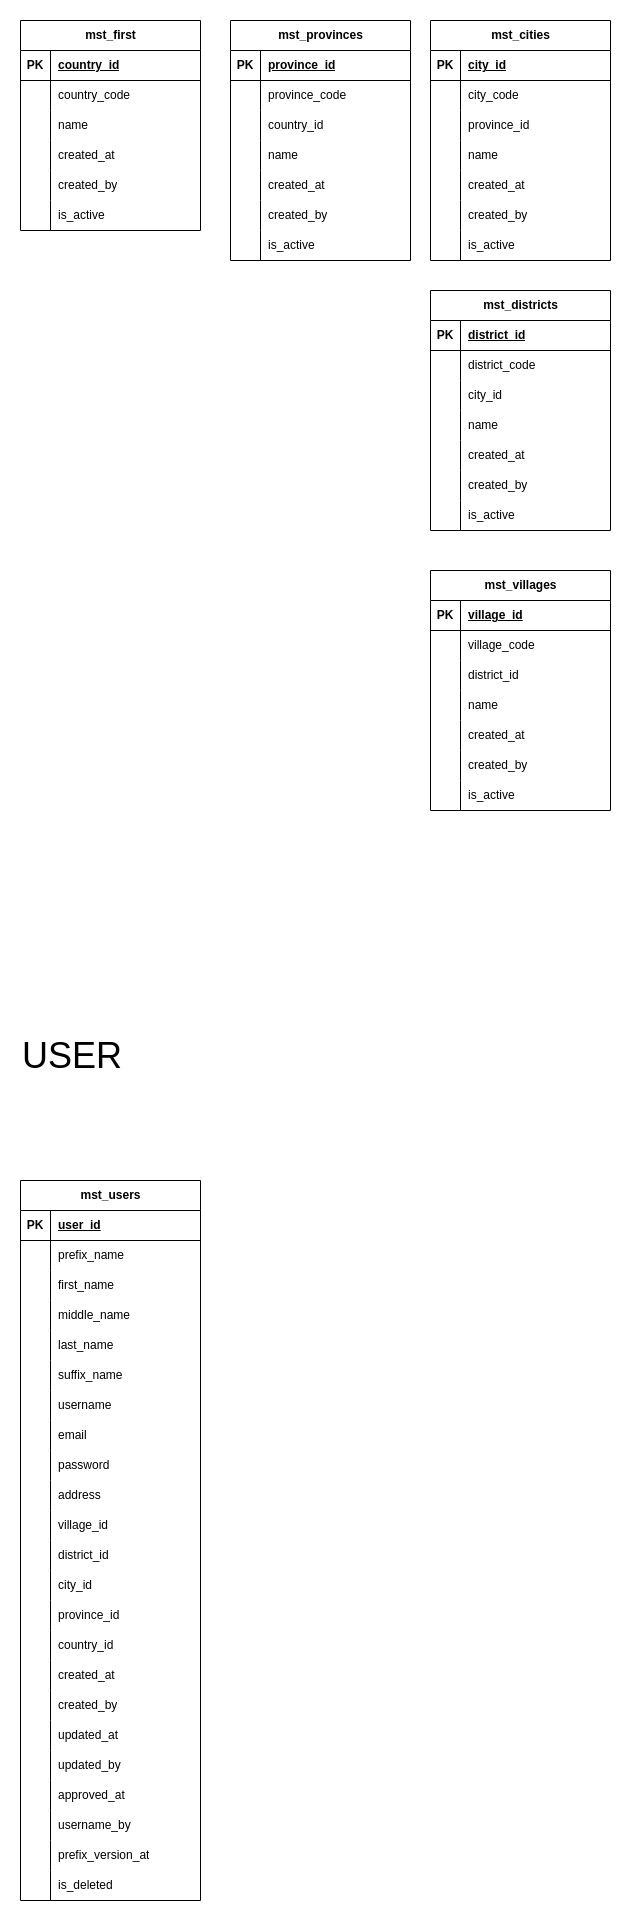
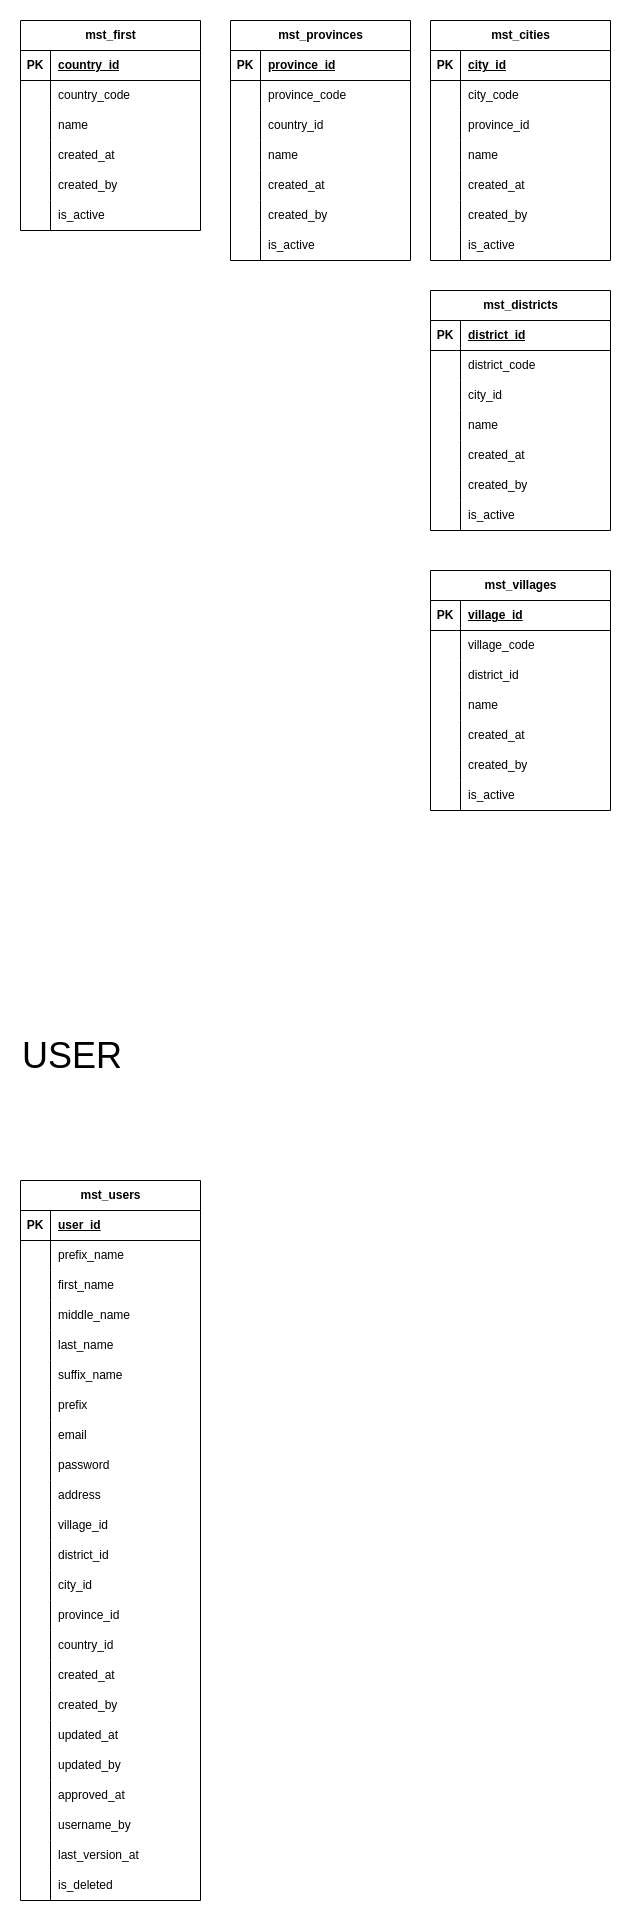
- <mxCell id="23" value="username" style="shape=partialRectangle;connectable=0;fillColor=none;top=0;left=0;bottom=0;right=0;align=left;spacingLeft=6;overflow=hidden;whiteSpace=wrap;html=1;" parent="21" vertex="1"><mxGeometry x="30" width="150" height="30" as="geometry"><mxRectangle width="150" height="30" as="alternateBounds" /></mxGeometry></mxCell>
+ <mxCell id="23" value="prefix" style="shape=partialRectangle;connectable=0;fillColor=none;top=0;left=0;bottom=0;right=0;align=left;spacingLeft=6;overflow=hidden;whiteSpace=wrap;html=1;" parent="21" vertex="1"><mxGeometry x="30" width="150" height="30" as="geometry"><mxRectangle width="150" height="30" as="alternateBounds" /></mxGeometry></mxCell>
- <mxCell id="68" value="prefix_version_at" style="shape=partialRectangle;connectable=0;fillColor=none;top=0;left=0;bottom=0;right=0;align=left;spacingLeft=6;overflow=hidden;whiteSpace=wrap;html=1;" parent="66" vertex="1"><mxGeometry x="30" width="150" height="30" as="geometry"><mxRectangle width="150" height="30" as="alternateBounds" /></mxGeometry></mxCell>
+ <mxCell id="68" value="last_version_at" style="shape=partialRectangle;connectable=0;fillColor=none;top=0;left=0;bottom=0;right=0;align=left;spacingLeft=6;overflow=hidden;whiteSpace=wrap;html=1;" parent="66" vertex="1"><mxGeometry x="30" width="150" height="30" as="geometry"><mxRectangle width="150" height="30" as="alternateBounds" /></mxGeometry></mxCell>
